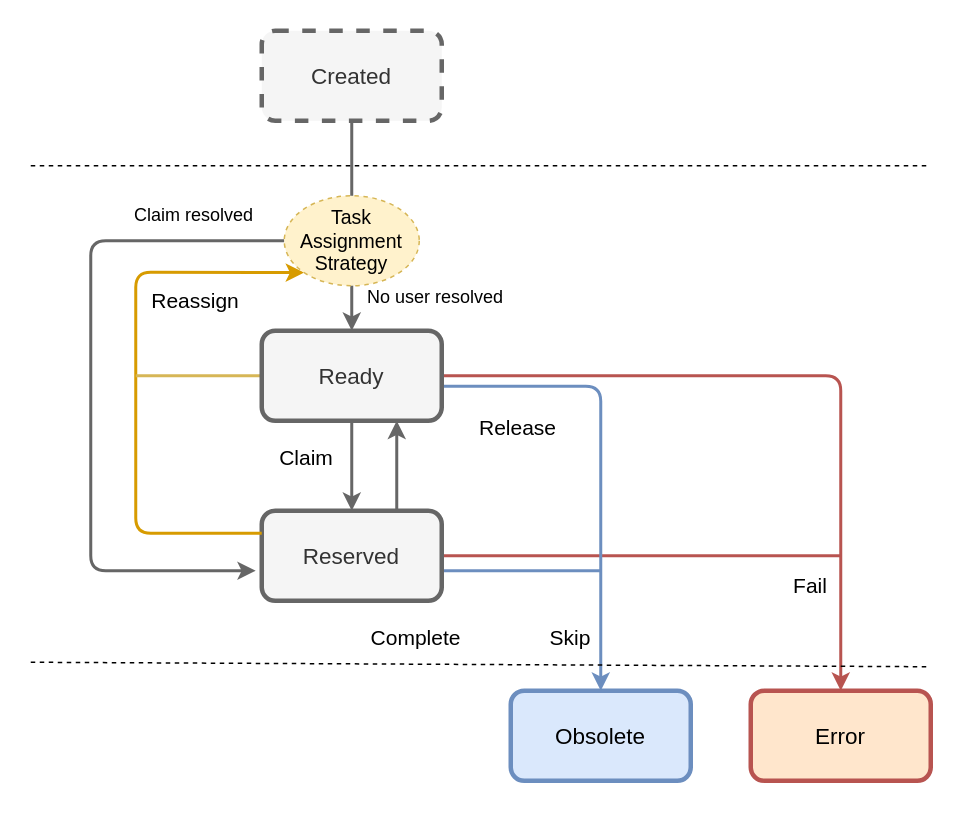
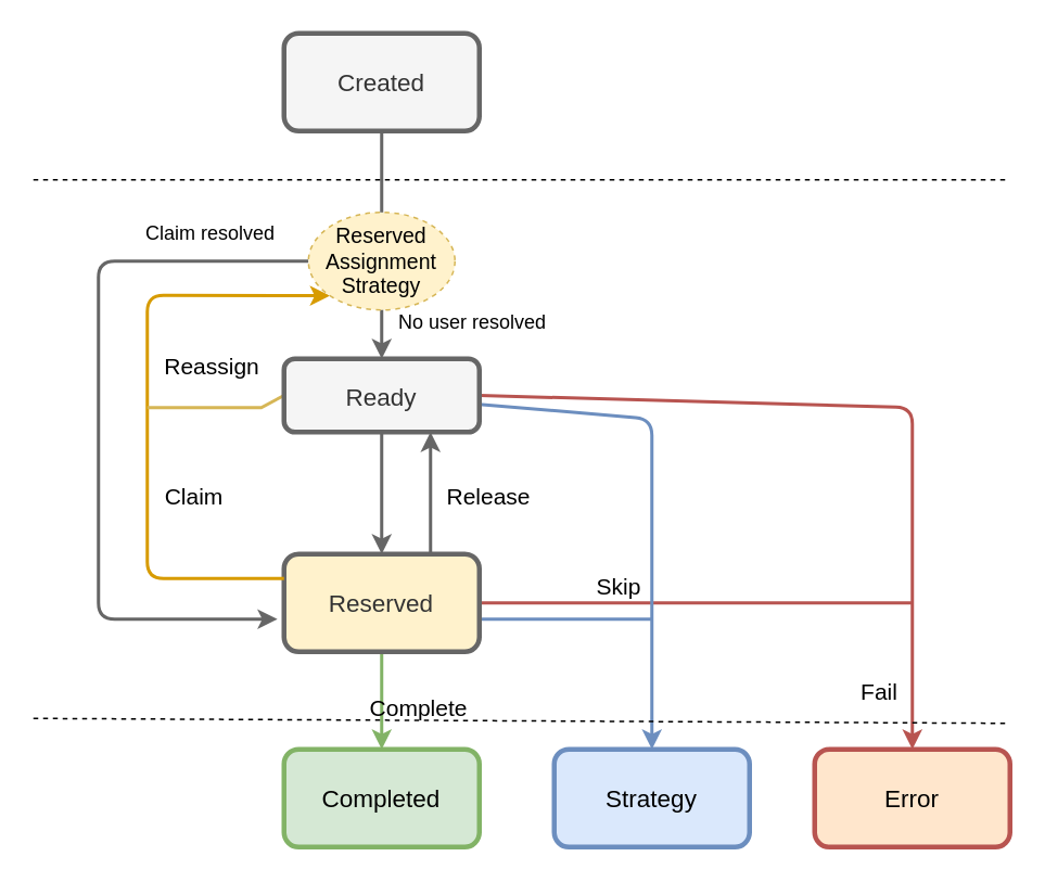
- <mxCell id="4" value="Created" style="rounded=1;whiteSpace=wrap;html=1;fontSize=15;fillColor=#f5f5f5;strokeColor=#666666;strokeWidth=3;fontColor=#333333;dashed=1;" parent="1" vertex="1"><mxGeometry x="174" y="20" width="120" height="60" as="geometry" /></mxCell>
+ <mxCell id="4" value="Created" style="rounded=1;whiteSpace=wrap;html=1;fontSize=15;fillColor=#f5f5f5;strokeColor=#666666;strokeWidth=3;fontColor=#333333;" parent="1" vertex="1"><mxGeometry x="174" y="20" width="120" height="60" as="geometry" /></mxCell>
- <mxCell id="24" value="Task Assignment Strategy" style="ellipse;whiteSpace=wrap;html=1;dashed=1;fillColor=#fff2cc;strokeColor=#d6b656;fontSize=13;" parent="1" vertex="1"><mxGeometry x="189" y="130" width="90" height="60" as="geometry" /></mxCell>
+ <mxCell id="24" value="Reserved Assignment Strategy" style="ellipse;whiteSpace=wrap;html=1;dashed=1;fillColor=#fff2cc;strokeColor=#d6b656;fontSize=13;" parent="1" vertex="1"><mxGeometry x="189" y="130" width="90" height="60" as="geometry" /></mxCell>
- <mxCell id="17" value="Reassign" style="text;html=1;align=center;verticalAlign=middle;whiteSpace=wrap;rounded=0;fontSize=14;" parent="1" vertex="1"><mxGeometry x="100" y="180" width="60" height="40" as="geometry" /></mxCell>
+ <mxCell id="17" value="Reassign" style="text;html=1;align=center;verticalAlign=middle;whiteSpace=wrap;rounded=0;fontSize=14;" parent="1" vertex="1"><mxGeometry x="100" y="205" width="60" height="40" as="geometry" /></mxCell>
- <mxCell id="26" value="Ready" style="rounded=1;whiteSpace=wrap;html=1;fontSize=15;strokeWidth=3;fillColor=#f5f5f5;fontColor=#333333;strokeColor=#666666;" parent="1" vertex="1"><mxGeometry x="174" y="220" width="120" height="60" as="geometry" /></mxCell>
+ <mxCell id="26" value="Ready" style="rounded=1;whiteSpace=wrap;html=1;fontSize=15;strokeWidth=3;fillColor=#f5f5f5;fontColor=#333333;strokeColor=#666666;" parent="1" vertex="1"><mxGeometry x="174" y="220" width="120" height="45" as="geometry" /></mxCell>
- <mxCell id="16" value="Release" style="text;html=1;align=center;verticalAlign=middle;whiteSpace=wrap;rounded=0;fontSize=14;" parent="1" vertex="1"><mxGeometry x="315" y="270" width="60" height="30" as="geometry" /></mxCell>
+ <mxCell id="16" value="Release" style="text;html=1;align=center;verticalAlign=middle;whiteSpace=wrap;rounded=0;fontSize=14;" parent="1" vertex="1"><mxGeometry x="270" y="290" width="60" height="30" as="geometry" /></mxCell>
- <mxCell id="10" value="Claim" style="text;html=1;align=center;verticalAlign=middle;whiteSpace=wrap;rounded=0;fontSize=14;" parent="1" vertex="1"><mxGeometry x="174" y="290" width="60" height="30" as="geometry" /></mxCell>
+ <mxCell id="10" value="Claim" style="text;html=1;align=center;verticalAlign=middle;whiteSpace=wrap;rounded=0;fontSize=14;" parent="1" vertex="1"><mxGeometry x="89" y="290" width="60" height="30" as="geometry" /></mxCell>
- <mxCell id="18" value="Reserved" style="rounded=1;whiteSpace=wrap;html=1;fontSize=15;strokeWidth=3;fillColor=#f5f5f5;fontColor=#333333;strokeColor=#666666;" parent="1" vertex="1"><mxGeometry x="174" y="340" width="120" height="60" as="geometry" /></mxCell>
+ <mxCell id="18" value="Reserved" style="rounded=1;whiteSpace=wrap;html=1;fontSize=15;strokeWidth=3;fillColor=#fff2cc;fontColor=#333333;strokeColor=#666666;" parent="1" vertex="1"><mxGeometry x="174" y="340" width="120" height="60" as="geometry" /></mxCell>
- <mxCell id="14" value="Fail" style="text;html=1;align=center;verticalAlign=middle;whiteSpace=wrap;rounded=0;fontSize=14;" parent="1" vertex="1"><mxGeometry x="510" y="375" width="60" height="30" as="geometry" /></mxCell>
+ <mxCell id="14" value="Fail" style="text;html=1;align=center;verticalAlign=middle;whiteSpace=wrap;rounded=0;fontSize=14;" parent="1" vertex="1"><mxGeometry x="510" y="410" width="60" height="30" as="geometry" /></mxCell>
- <mxCell id="29" value="Complete" style="text;html=1;align=center;verticalAlign=middle;whiteSpace=wrap;rounded=0;fontSize=14;" parent="1" vertex="1"><mxGeometry x="234" y="410" width="86" height="30" as="geometry" /></mxCell>
+ <mxCell id="29" value="Complete" style="text;html=1;align=center;verticalAlign=middle;whiteSpace=wrap;rounded=0;fontSize=14;" parent="1" vertex="1"><mxGeometry x="214" y="420" width="86" height="30" as="geometry" /></mxCell>
- <mxCell id="12" value="Skip" style="text;html=1;align=center;verticalAlign=middle;whiteSpace=wrap;rounded=0;fontSize=14;" parent="1" vertex="1"><mxGeometry x="350" y="410" width="60" height="30" as="geometry" /></mxCell>
+ <mxCell id="12" value="Skip" style="text;html=1;align=center;verticalAlign=middle;whiteSpace=wrap;rounded=0;fontSize=14;" parent="1" vertex="1"><mxGeometry x="350" y="345" width="60" height="30" as="geometry" /></mxCell>
+ <mxCell id="15" value="" style="endArrow=classic;html=1;rounded=0;entryX=0.5;entryY=0;entryDx=0;entryDy=0;exitX=0.5;exitY=1;exitDx=0;exitDy=0;fillColor=#d5e8d4;strokeColor=#82b366;strokeWidth=2;" parent="1" source="18" target="5" edge="1"><mxGeometry width="50" height="50" relative="1" as="geometry"><mxPoint x="210" y="440" as="sourcePoint" /><mxPoint x="260" y="390" as="targetPoint" /></mxGeometry></mxCell>
+ <mxCell id="5" value="Completed" style="rounded=1;whiteSpace=wrap;html=1;fontSize=15;strokeWidth=3;fillColor=#d5e8d4;strokeColor=#82b366;" parent="1" vertex="1"><mxGeometry x="174" y="460" width="120" height="60" as="geometry" /></mxCell>
- <mxCell id="7" value="Obsolete" style="rounded=1;whiteSpace=wrap;html=1;fontSize=15;strokeWidth=3;fillColor=#dae8fc;strokeColor=#6c8ebf;" parent="1" vertex="1"><mxGeometry x="340" y="460" width="120" height="60" as="geometry" /></mxCell>
+ <mxCell id="7" value="Strategy" style="rounded=1;whiteSpace=wrap;html=1;fontSize=15;strokeWidth=3;fillColor=#dae8fc;strokeColor=#6c8ebf;" parent="1" vertex="1"><mxGeometry x="340" y="460" width="120" height="60" as="geometry" /></mxCell>
